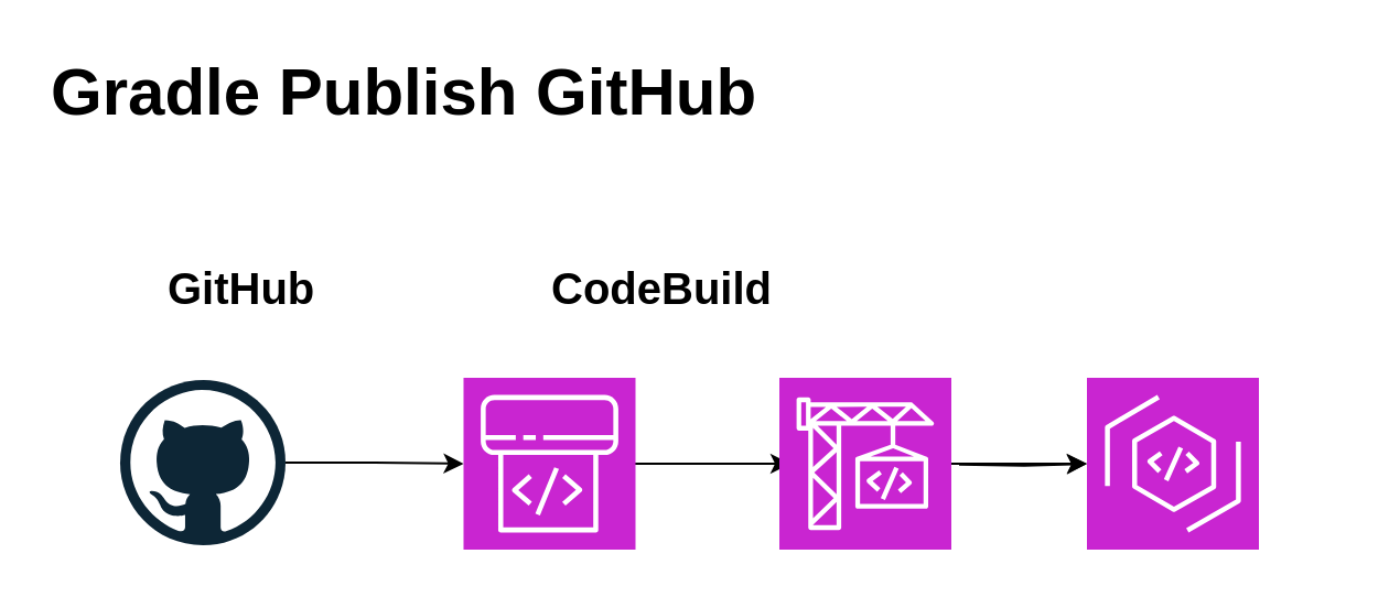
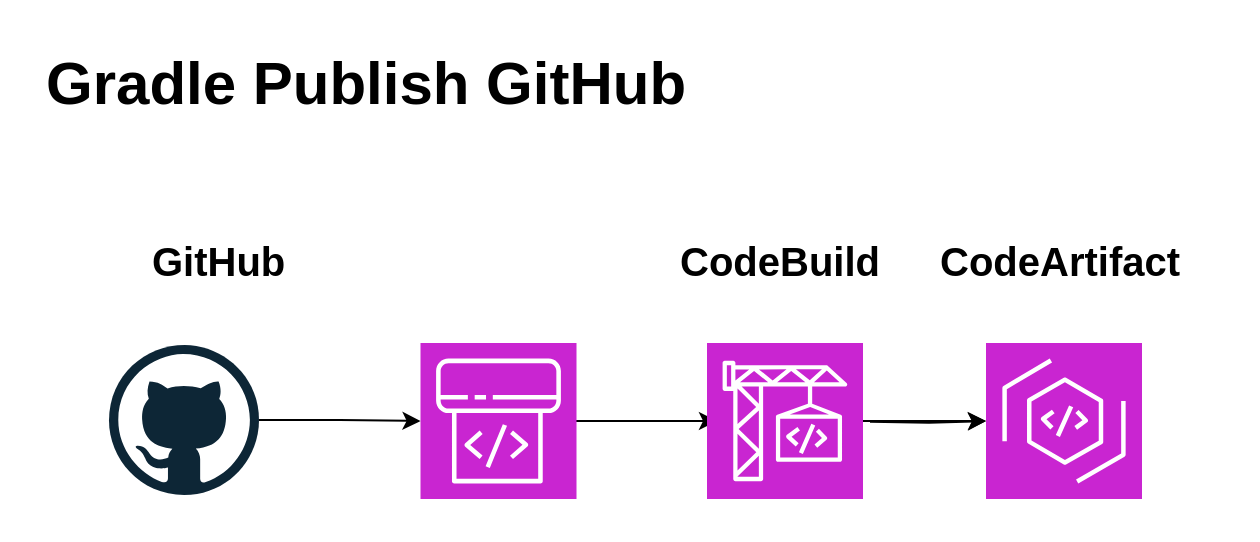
- <mxCell id="7" value="CodeBuild" style="text;resizable=0;points=[];autosize=1;align=left;verticalAlign=top;spacingTop=-4;fontSize=20;fontStyle=1;html=1;labelBackgroundColor=default;" vertex="1" parent="1"><mxGeometry x="247.5" y="116" width="120" height="30" as="geometry" /></mxCell>
+ <mxCell id="7" value="CodeBuild" style="text;resizable=0;points=[];autosize=1;align=left;verticalAlign=top;spacingTop=-4;fontSize=20;fontStyle=1;html=1;labelBackgroundColor=default;" vertex="1" parent="1"><mxGeometry x="337.5" y="116" width="120" height="30" as="geometry" /></mxCell>
+ <mxCell id="8" value="CodeArtifact" style="text;resizable=0;points=[];autosize=1;align=left;verticalAlign=top;spacingTop=-4;fontSize=20;fontStyle=1;html=1;labelBackgroundColor=default;" vertex="1" parent="1"><mxGeometry x="467.5" y="116" width="140" height="30" as="geometry" /></mxCell>
